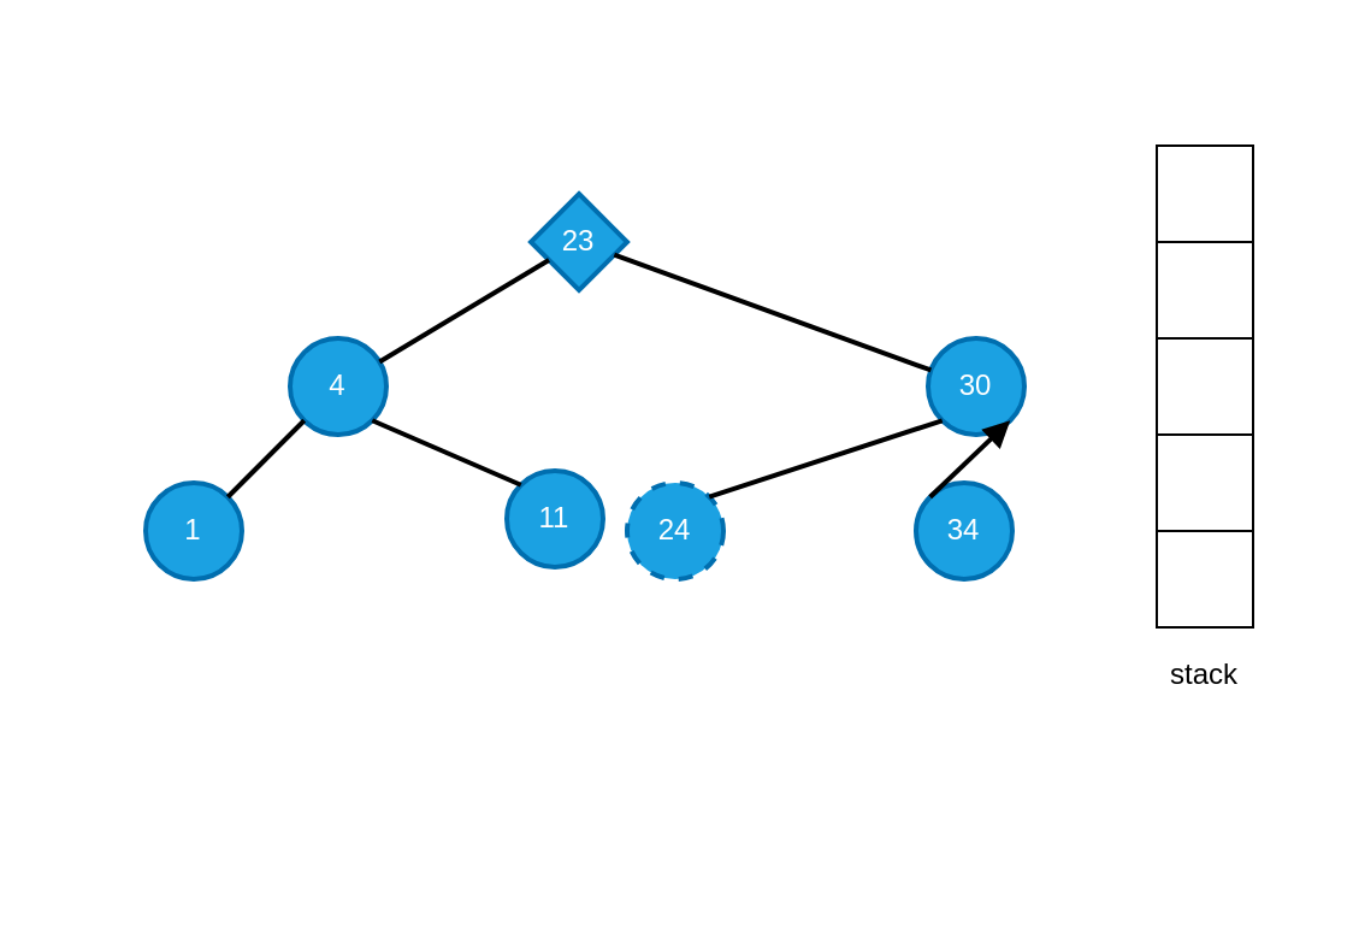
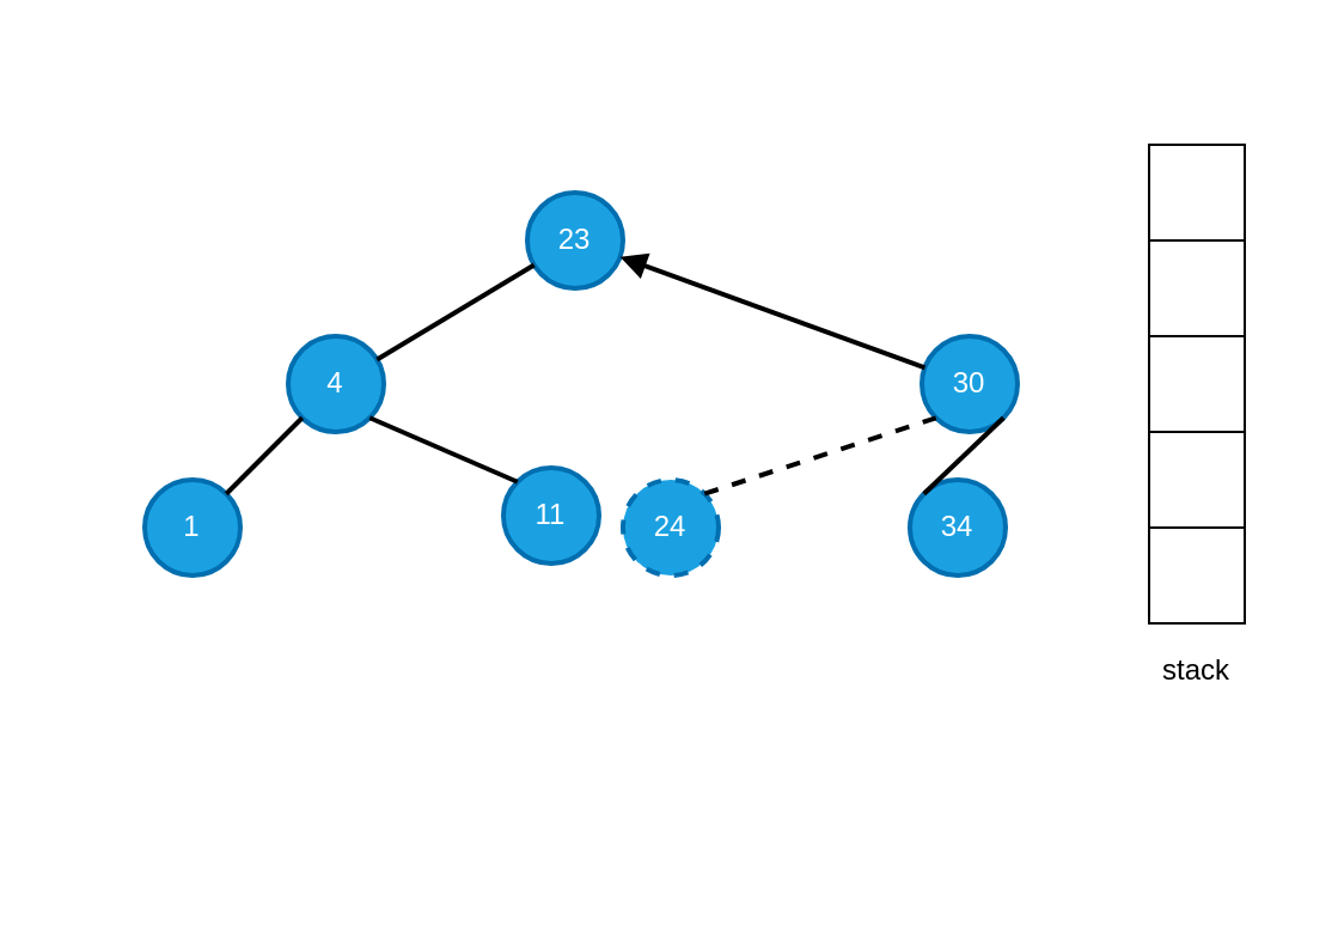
- <mxCell id="3" value="23" style="rhombus;whiteSpace=wrap;html=1;aspect=fixed;strokeColor=#006EAF;strokeWidth=2;fillColor=#1ba1e2;fontColor=#ffffff;" parent="1" vertex="1"><mxGeometry x="220" y="80" width="40" height="40" as="geometry" /></mxCell>
+ <mxCell id="3" value="23" style="ellipse;whiteSpace=wrap;html=1;aspect=fixed;strokeColor=#006EAF;strokeWidth=2;fillColor=#1ba1e2;fontColor=#ffffff;" parent="1" vertex="1"><mxGeometry x="220" y="80" width="40" height="40" as="geometry" /></mxCell>
- <mxCell id="11" value="" style="endArrow=none;html=1;strokeColor=#000000;strokeWidth=2;" parent="1" source="5" target="3" edge="1"><mxGeometry width="50" height="50" relative="1" as="geometry"><mxPoint x="144.142" y="195.858" as="sourcePoint" /><mxPoint x="235.858" y="144.142" as="targetPoint" /></mxGeometry></mxCell>
+ <mxCell id="11" value="" style="endArrow=block;html=1;strokeColor=#000000;strokeWidth=2;" parent="1" source="5" target="3" edge="1"><mxGeometry width="50" height="50" relative="1" as="geometry"><mxPoint x="144.142" y="195.858" as="sourcePoint" /><mxPoint x="235.858" y="144.142" as="targetPoint" /></mxGeometry></mxCell>
- <mxCell id="15" value="" style="endArrow=block;html=1;strokeColor=#000000;strokeWidth=2;entryX=1;entryY=1;entryDx=0;entryDy=0;exitX=0;exitY=0;exitDx=0;exitDy=0;" parent="1" source="9" target="5" edge="1"><mxGeometry width="50" height="50" relative="1" as="geometry"><mxPoint x="184.142" y="235.858" as="sourcePoint" /><mxPoint x="275.858" y="184.142" as="targetPoint" /></mxGeometry></mxCell>
+ <mxCell id="15" value="" style="endArrow=none;html=1;strokeColor=#000000;strokeWidth=2;entryX=1;entryY=1;entryDx=0;entryDy=0;exitX=0;exitY=0;exitDx=0;exitDy=0;" parent="1" source="9" target="5" edge="1"><mxGeometry width="50" height="50" relative="1" as="geometry"><mxPoint x="184.142" y="235.858" as="sourcePoint" /><mxPoint x="275.858" y="184.142" as="targetPoint" /></mxGeometry></mxCell>
- <mxCell id="14" value="" style="endArrow=none;html=1;strokeColor=#000000;strokeWidth=2;entryX=0;entryY=1;entryDx=0;entryDy=0;exitX=1;exitY=0;exitDx=0;exitDy=0;" parent="1" source="8" target="5" edge="1"><mxGeometry width="50" height="50" relative="1" as="geometry"><mxPoint x="174.142" y="225.858" as="sourcePoint" /><mxPoint x="265.858" y="174.142" as="targetPoint" /></mxGeometry></mxCell>
+ <mxCell id="14" value="" style="endArrow=none;html=1;strokeColor=#000000;strokeWidth=2;entryX=0;entryY=1;entryDx=0;entryDy=0;exitX=1;exitY=0;exitDx=0;exitDy=0;dashed=1;" parent="1" source="8" target="5" edge="1"><mxGeometry width="50" height="50" relative="1" as="geometry"><mxPoint x="174.142" y="225.858" as="sourcePoint" /><mxPoint x="265.858" y="174.142" as="targetPoint" /></mxGeometry></mxCell>
